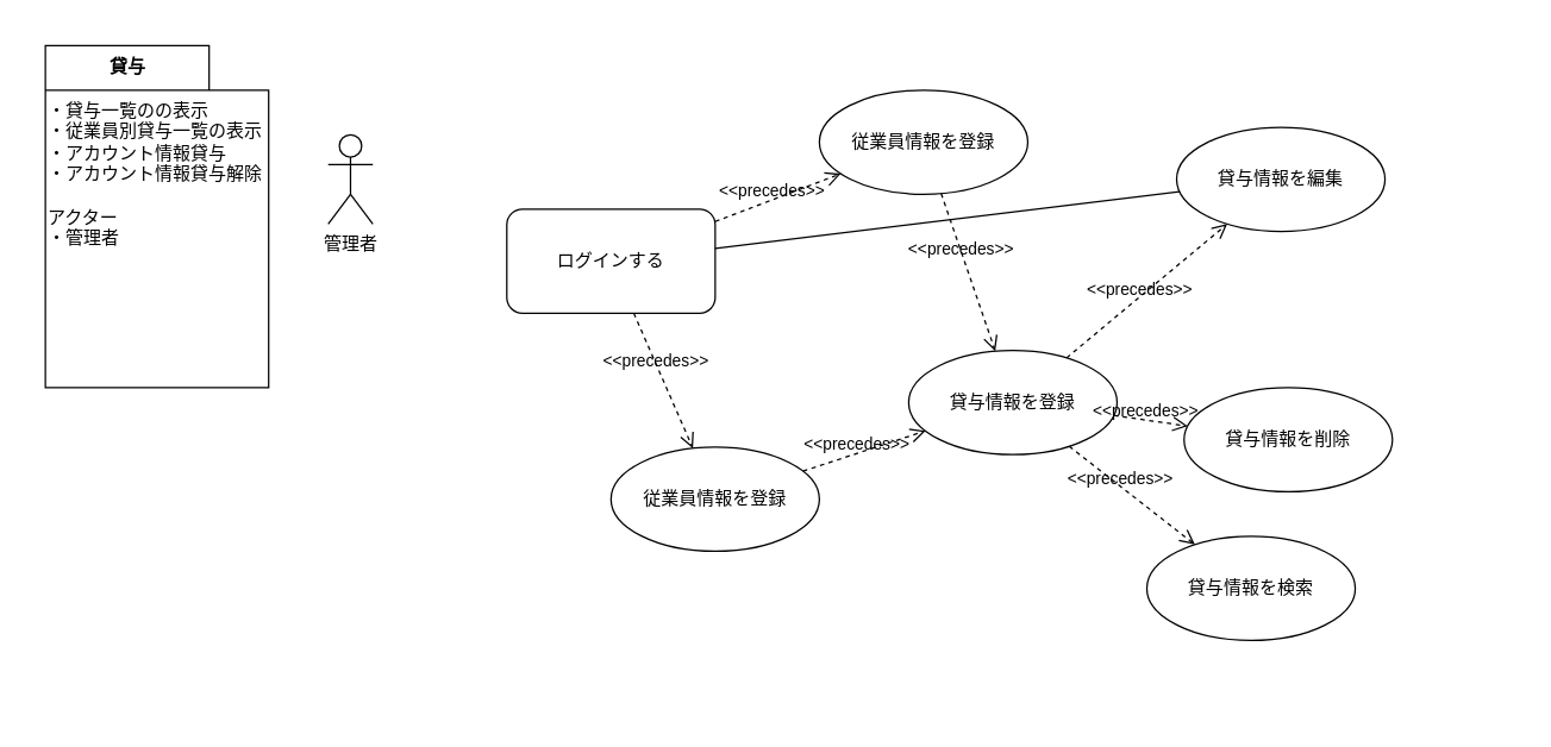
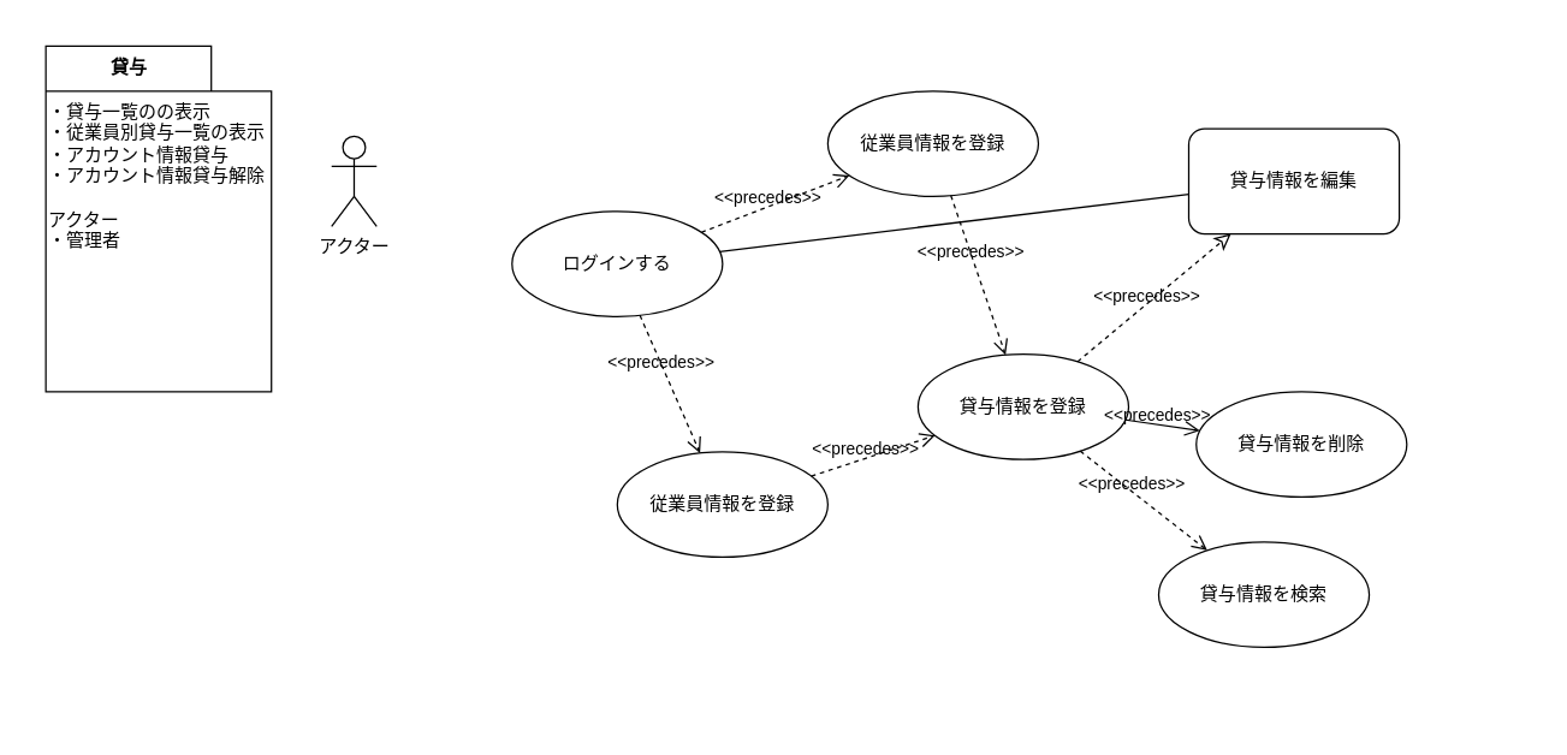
- <mxCell id="13" value="貸与情報を編集" style="ellipse;whiteSpace=wrap;html=1;" vertex="1" parent="1"><mxGeometry x="790" y="85" width="140" height="70" as="geometry" /></mxCell>
+ <mxCell id="13" value="貸与情報を編集" style="whiteSpace=wrap;html=1;rounded=1;" vertex="1" parent="1"><mxGeometry x="790" y="85" width="140" height="70" as="geometry" /></mxCell>
- <mxCell id="18" value="&amp;lt;&amp;lt;precedes&amp;gt;&amp;gt;" style="endArrow=open;startArrow=none;endFill=0;startFill=0;endSize=8;html=1;verticalAlign=bottom;dashed=1;labelBackgroundColor=none;" edge="1" parent="1" source="12" target="13"><mxGeometry x="-0.136" y="-3" width="160" relative="1" as="geometry"><mxPoint x="544.661" y="323.136" as="sourcePoint" /><mxPoint x="635.339" y="286.864" as="targetPoint" /><mxPoint as="offset" /></mxGeometry></mxCell>
+ <mxCell id="18" value="&amp;lt;&amp;lt;precedes&amp;gt;&amp;gt;" style="endArrow=classic;startArrow=none;endFill=0;startFill=0;endSize=8;html=1;verticalAlign=bottom;dashed=1;labelBackgroundColor=none;" edge="1" parent="1" source="12" target="13"><mxGeometry x="-0.136" y="-3" width="160" relative="1" as="geometry"><mxPoint x="544.661" y="323.136" as="sourcePoint" /><mxPoint x="635.339" y="286.864" as="targetPoint" /><mxPoint as="offset" /></mxGeometry></mxCell>
- <mxCell id="3" value="管理者" style="shape=umlActor;verticalLabelPosition=bottom;verticalAlign=top;html=1;outlineConnect=0;" vertex="1" parent="1"><mxGeometry x="220" y="90" width="30" height="60" as="geometry" /></mxCell>
+ <mxCell id="3" value="アクター" style="shape=umlActor;verticalLabelPosition=bottom;verticalAlign=top;html=1;outlineConnect=0;" vertex="1" parent="1"><mxGeometry x="220" y="90" width="30" height="60" as="geometry" /></mxCell>
- <mxCell id="6" value="ログインする" style="whiteSpace=wrap;html=1;rounded=1;" vertex="1" parent="1"><mxGeometry x="340" y="140" width="140" height="70" as="geometry" /></mxCell>
+ <mxCell id="6" value="ログインする" style="ellipse;whiteSpace=wrap;html=1;" vertex="1" parent="1"><mxGeometry x="340" y="140" width="140" height="70" as="geometry" /></mxCell>
- <mxCell id="20" value="&amp;lt;&amp;lt;precedes&amp;gt;&amp;gt;" style="endArrow=open;startArrow=none;endFill=0;startFill=0;endSize=8;html=1;verticalAlign=bottom;dashed=1;labelBackgroundColor=none;" edge="1" parent="1" source="12" target="14"><mxGeometry x="-0.136" y="-3" width="160" relative="1" as="geometry"><mxPoint x="718.329" y="297.006" as="sourcePoint" /><mxPoint x="821.57" y="413.017" as="targetPoint" /><mxPoint as="offset" /></mxGeometry></mxCell>
+ <mxCell id="20" value="&amp;lt;&amp;lt;precedes&amp;gt;&amp;gt;" style="endArrow=open;startArrow=none;endFill=0;startFill=0;endSize=8;html=1;verticalAlign=bottom;dashed=0;labelBackgroundColor=none;" edge="1" parent="1" source="12" target="14"><mxGeometry x="-0.136" y="-3" width="160" relative="1" as="geometry"><mxPoint x="718.329" y="297.006" as="sourcePoint" /><mxPoint x="821.57" y="413.017" as="targetPoint" /><mxPoint as="offset" /></mxGeometry></mxCell>
